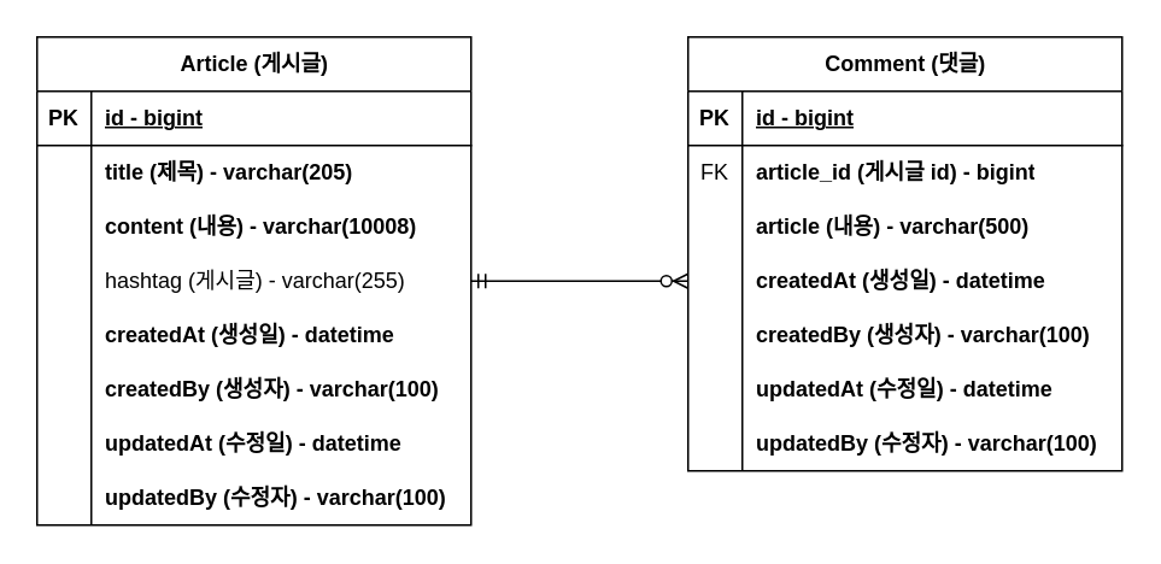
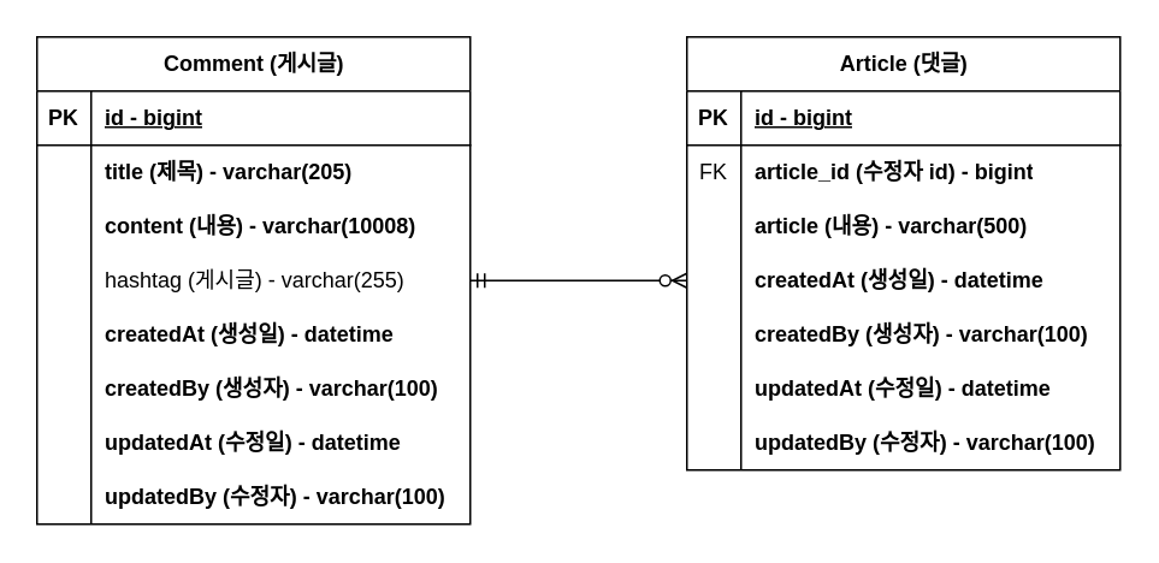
- <mxCell id="2" value="Article (게시글)" style="shape=table;startSize=30;container=1;collapsible=1;childLayout=tableLayout;fixedRows=1;rowLines=0;fontStyle=1;align=center;resizeLast=1;html=1;" parent="1" vertex="1"><mxGeometry x="20" y="20" width="240" height="270" as="geometry" /></mxCell>
+ <mxCell id="2" value="Comment (게시글)" style="shape=table;startSize=30;container=1;collapsible=1;childLayout=tableLayout;fixedRows=1;rowLines=0;fontStyle=1;align=center;resizeLast=1;html=1;" parent="1" vertex="1"><mxGeometry x="20" y="20" width="240" height="270" as="geometry" /></mxCell>
- <mxCell id="27" value="Comment (댓글)" style="shape=table;startSize=30;container=1;collapsible=1;childLayout=tableLayout;fixedRows=1;rowLines=0;fontStyle=1;align=center;resizeLast=1;html=1;" parent="1" vertex="1"><mxGeometry x="380" y="20" width="240" height="240" as="geometry" /></mxCell>
+ <mxCell id="27" value="Article (댓글)" style="shape=table;startSize=30;container=1;collapsible=1;childLayout=tableLayout;fixedRows=1;rowLines=0;fontStyle=1;align=center;resizeLast=1;html=1;" parent="1" vertex="1"><mxGeometry x="380" y="20" width="240" height="240" as="geometry" /></mxCell>
- <mxCell id="33" value="article_id (게시글 id) - bigint" style="shape=partialRectangle;connectable=0;fillColor=none;top=0;left=0;bottom=0;right=0;align=left;spacingLeft=6;overflow=hidden;whiteSpace=wrap;html=1;fontStyle=1" parent="31" vertex="1"><mxGeometry x="30" width="210" height="30" as="geometry"><mxRectangle width="210" height="30" as="alternateBounds" /></mxGeometry></mxCell>
+ <mxCell id="33" value="article_id (수정자 id) - bigint" style="shape=partialRectangle;connectable=0;fillColor=none;top=0;left=0;bottom=0;right=0;align=left;spacingLeft=6;overflow=hidden;whiteSpace=wrap;html=1;fontStyle=1" parent="31" vertex="1"><mxGeometry x="30" width="210" height="30" as="geometry"><mxRectangle width="210" height="30" as="alternateBounds" /></mxGeometry></mxCell>
